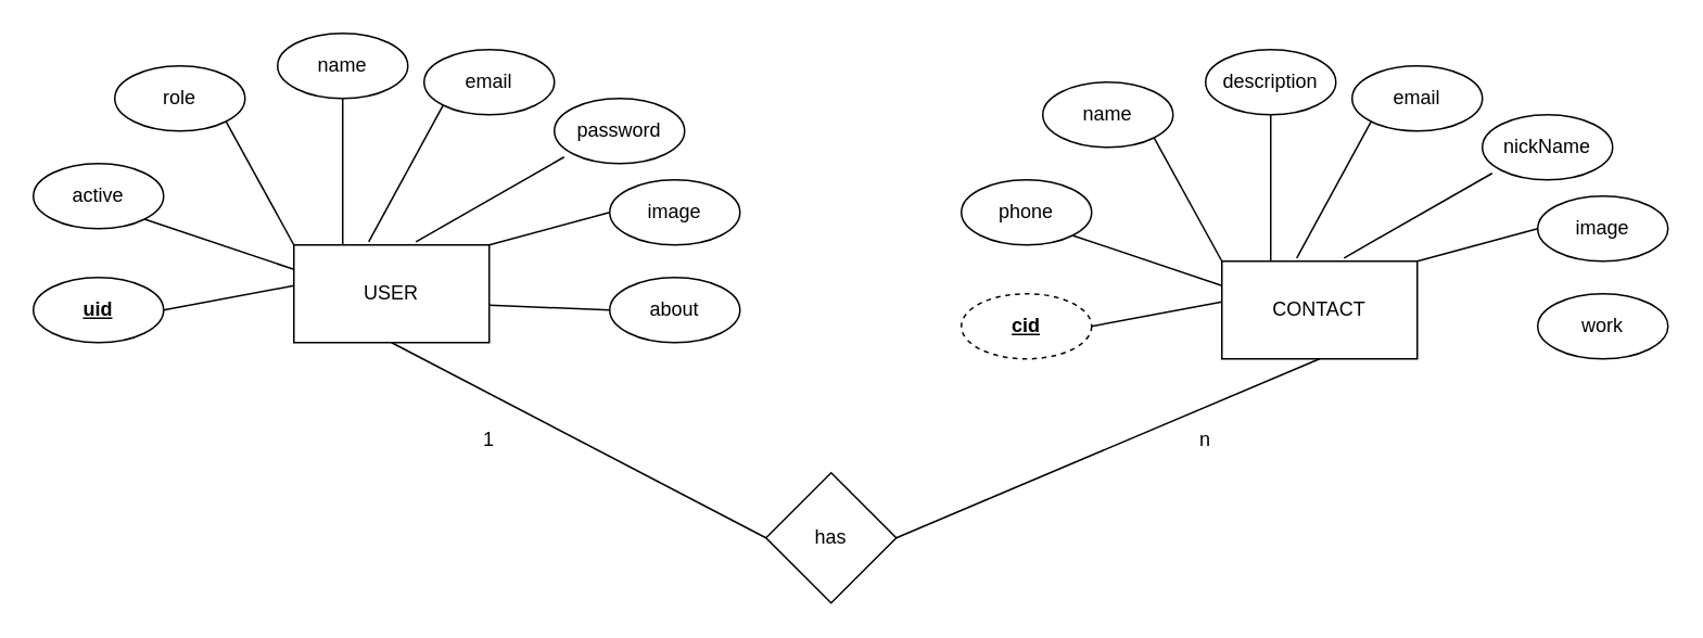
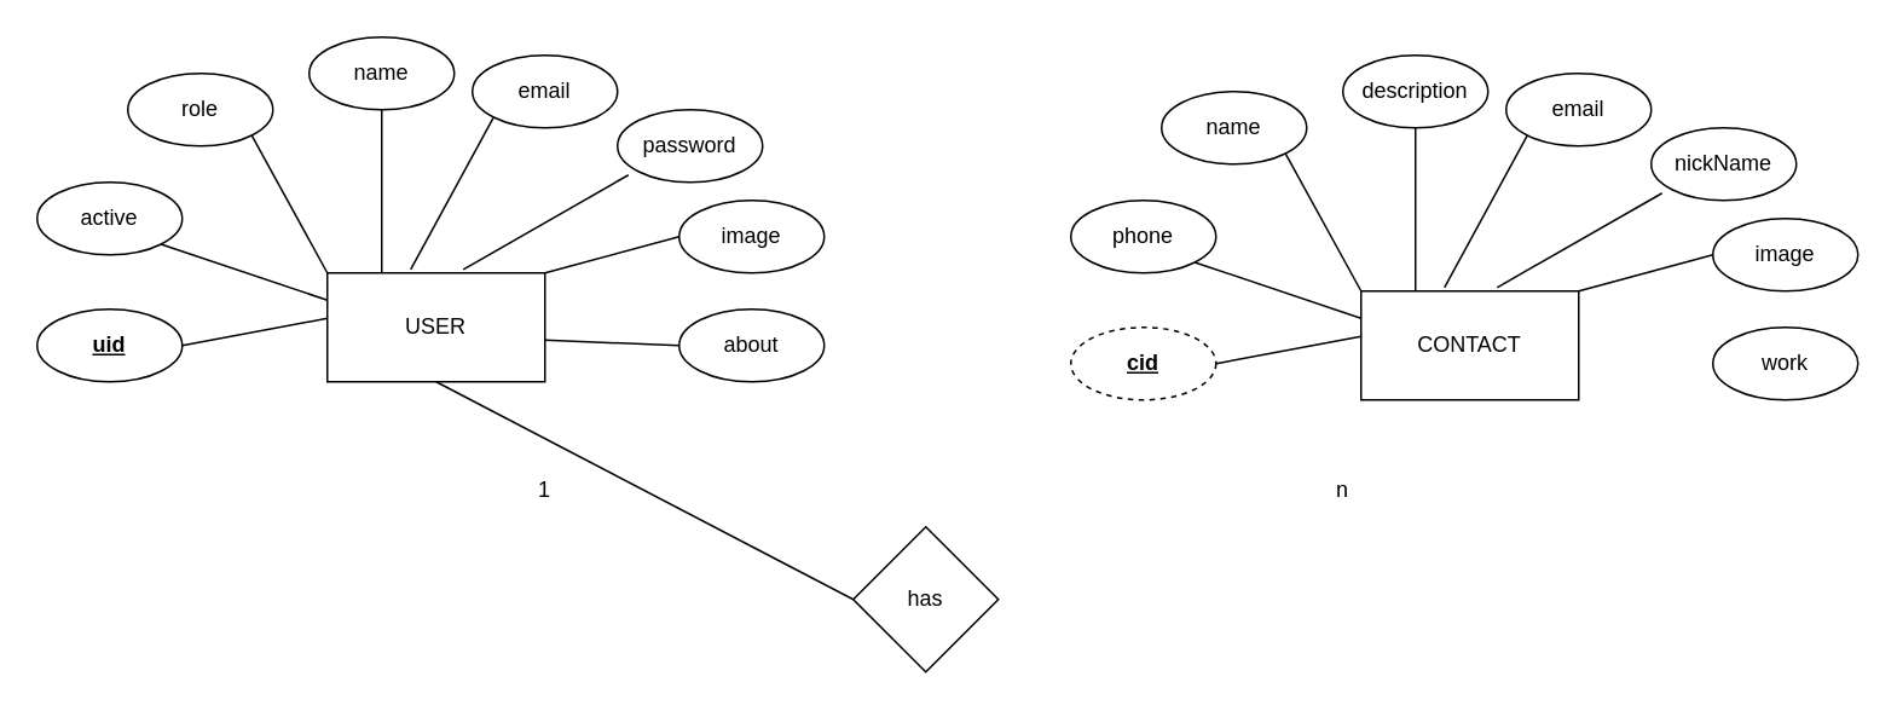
- <mxCell id="37" value="" style="endArrow=none;html=1;exitX=0.5;exitY=1;exitDx=0;exitDy=0;entryX=1;entryY=0.5;entryDx=0;entryDy=0;" edge="1" parent="1" source="19" target="35"><mxGeometry width="50" height="50" relative="1" as="geometry"><mxPoint x="250" y="220" as="sourcePoint" /><mxPoint x="480" y="340" as="targetPoint" /></mxGeometry></mxCell>
